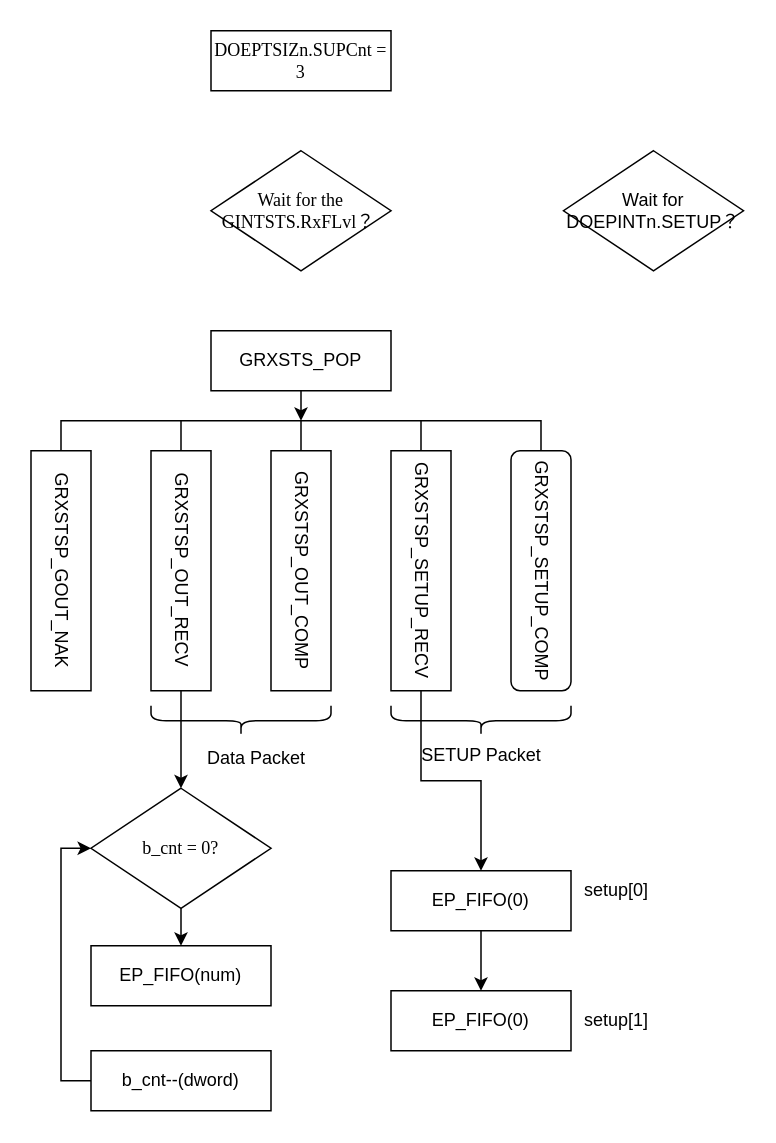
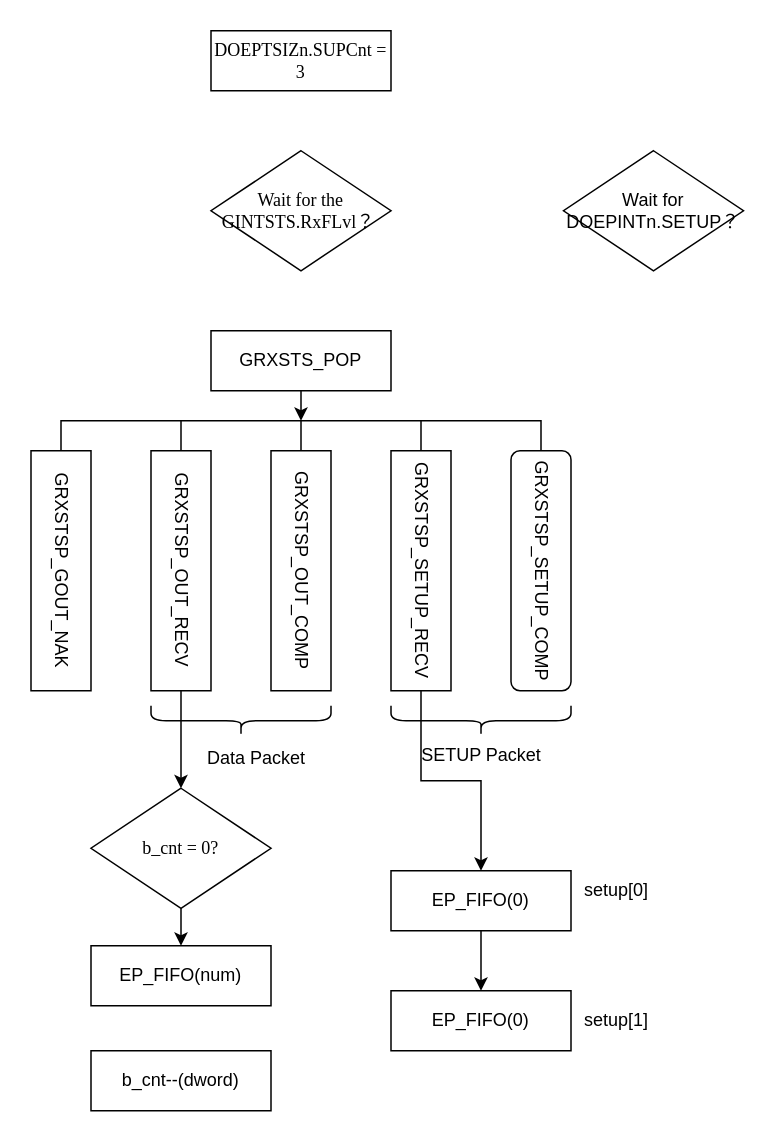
- <mxCell id="25" style="edgeStyle=orthogonalEdgeStyle;rounded=0;orthogonalLoop=1;jettySize=auto;html=1;exitX=0;exitY=0.5;exitDx=0;exitDy=0;entryX=0;entryY=0.5;entryDx=0;entryDy=0;" edge="1" parent="1" source="26" target="24"><mxGeometry relative="1" as="geometry" /></mxCell>
